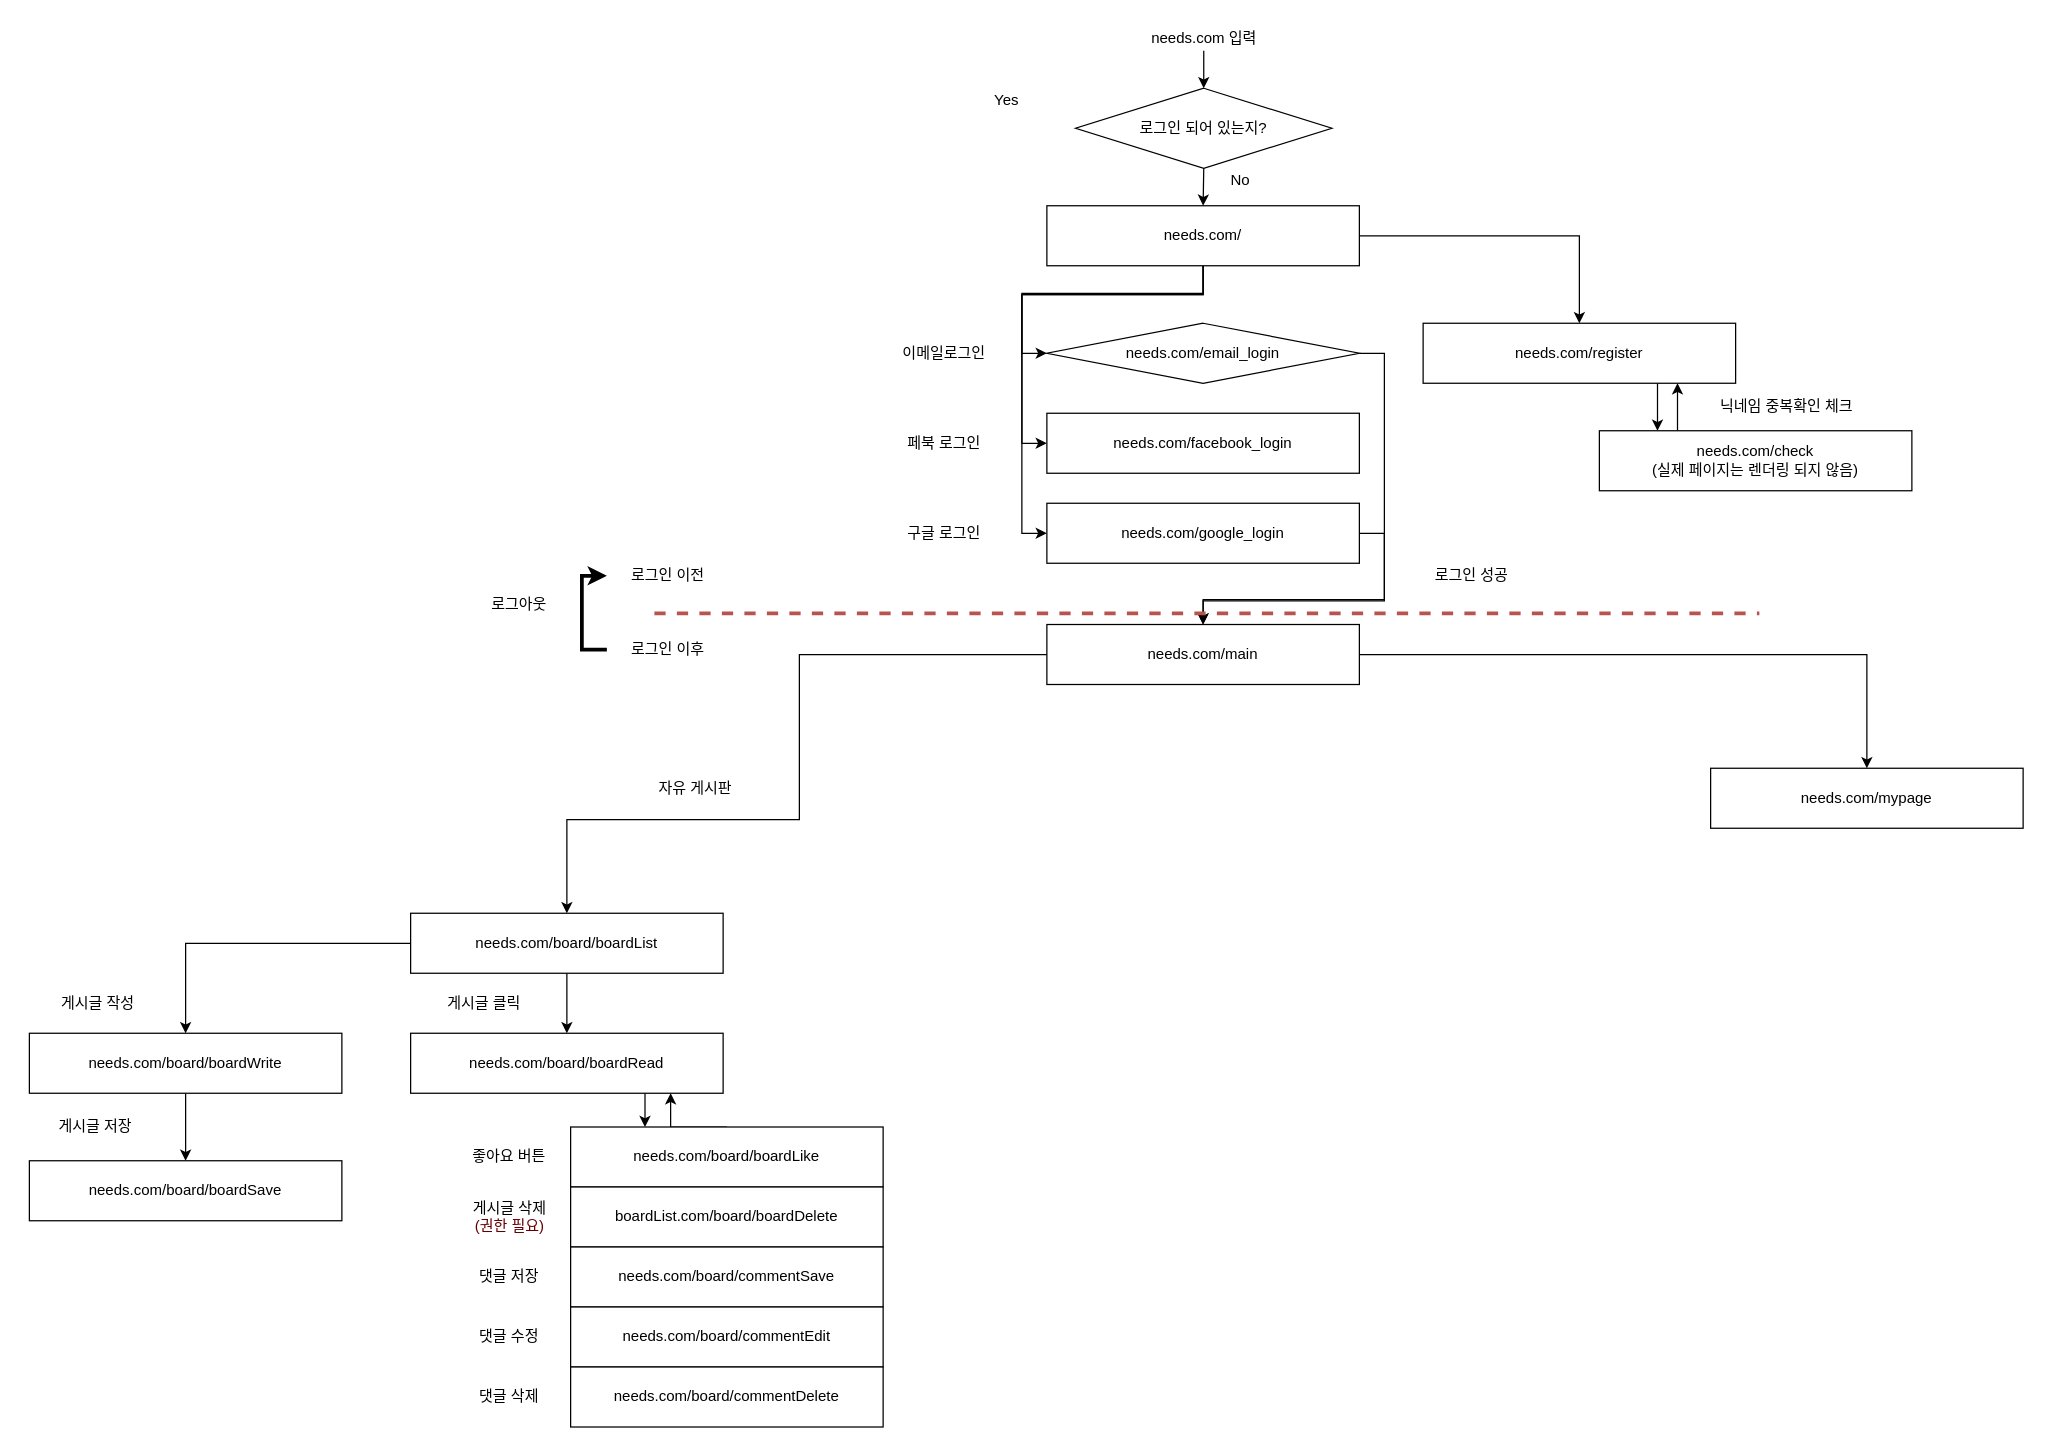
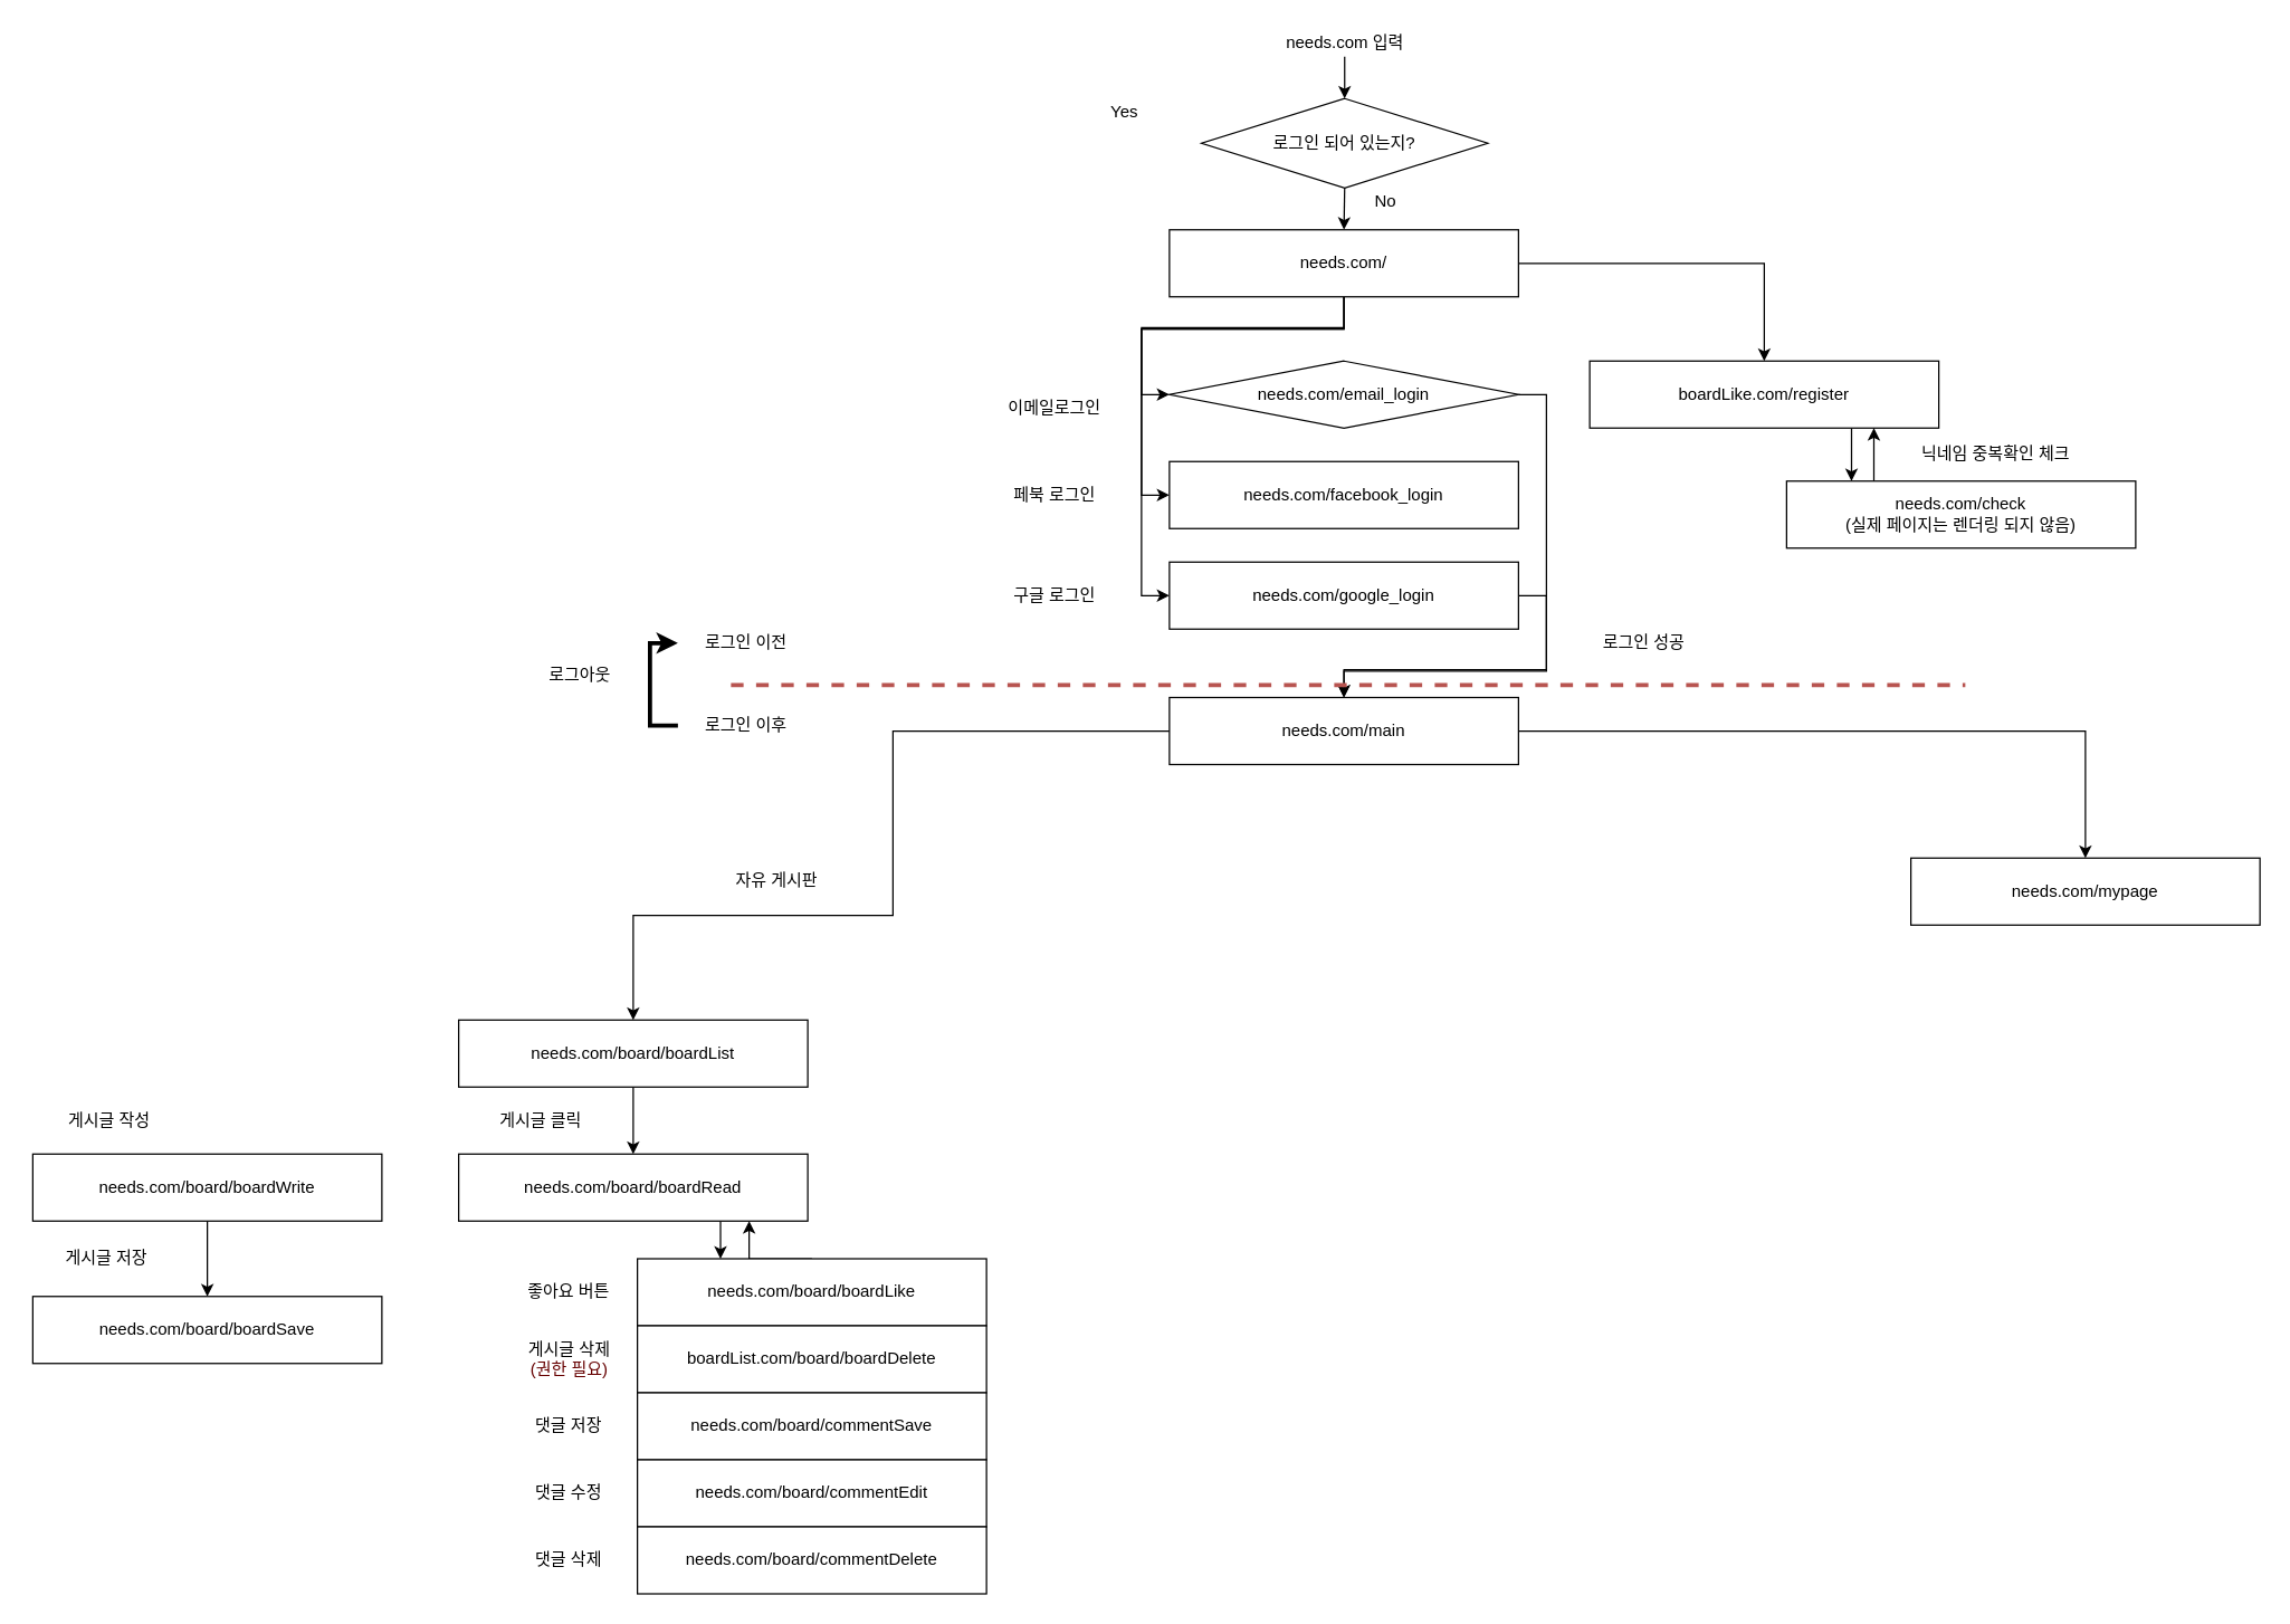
- <mxCell id="9" value="이메일로그인" style="text;html=1;strokeColor=none;fillColor=none;align=center;verticalAlign=middle;whiteSpace=wrap;rounded=0;" parent="1" vertex="1"><mxGeometry x="706" y="272" width="98" height="20" as="geometry" /></mxCell>
+ <mxCell id="9" value="이메일로그인" style="text;html=1;strokeColor=none;fillColor=none;align=center;verticalAlign=middle;whiteSpace=wrap;rounded=0;" parent="1" vertex="1"><mxGeometry x="706" y="282" width="98" height="20" as="geometry" /></mxCell>
- <mxCell id="8" value="needs.com/register" style="rounded=0;whiteSpace=wrap;html=1;" parent="1" vertex="1"><mxGeometry x="1138" y="258" width="250" height="48" as="geometry" /></mxCell>
+ <mxCell id="8" value="boardLike.com/register" style="rounded=0;whiteSpace=wrap;html=1;" parent="1" vertex="1"><mxGeometry x="1138" y="258" width="250" height="48" as="geometry" /></mxCell>
- <mxCell id="31" style="edgeStyle=orthogonalEdgeStyle;rounded=0;orthogonalLoop=1;jettySize=auto;html=1;exitX=0;exitY=0.5;exitDx=0;exitDy=0;entryX=0.5;entryY=0;entryDx=0;entryDy=0;strokeWidth=1;" parent="1" source="32" target="44" edge="1"><mxGeometry relative="1" as="geometry" /></mxCell>
